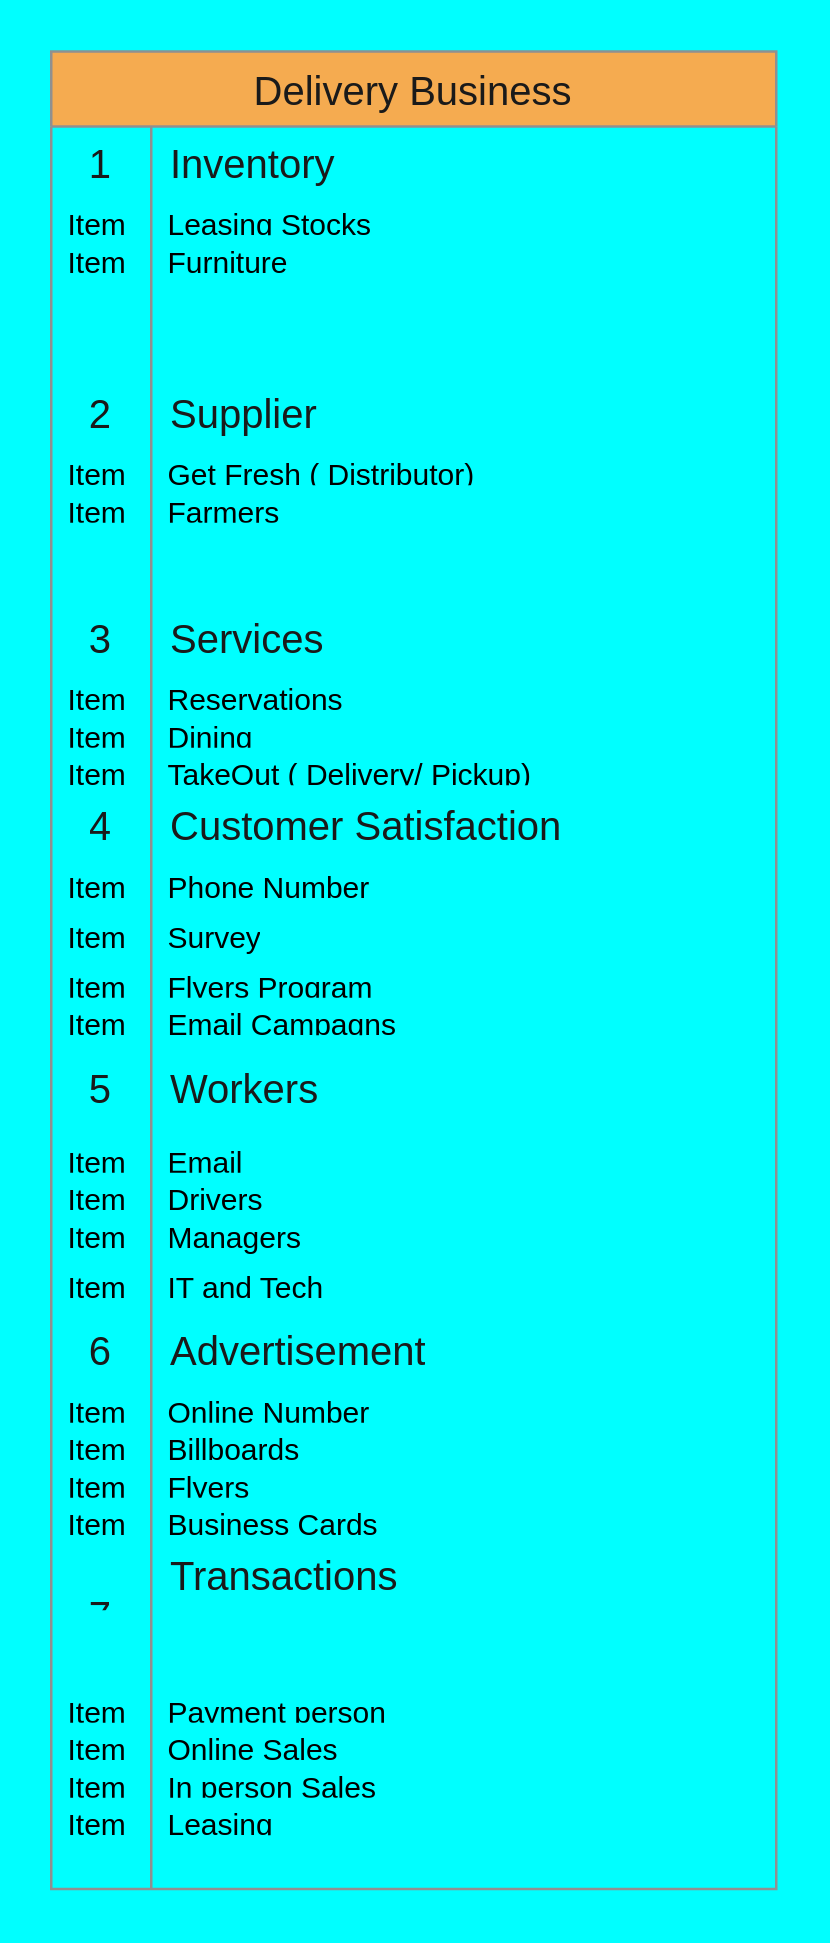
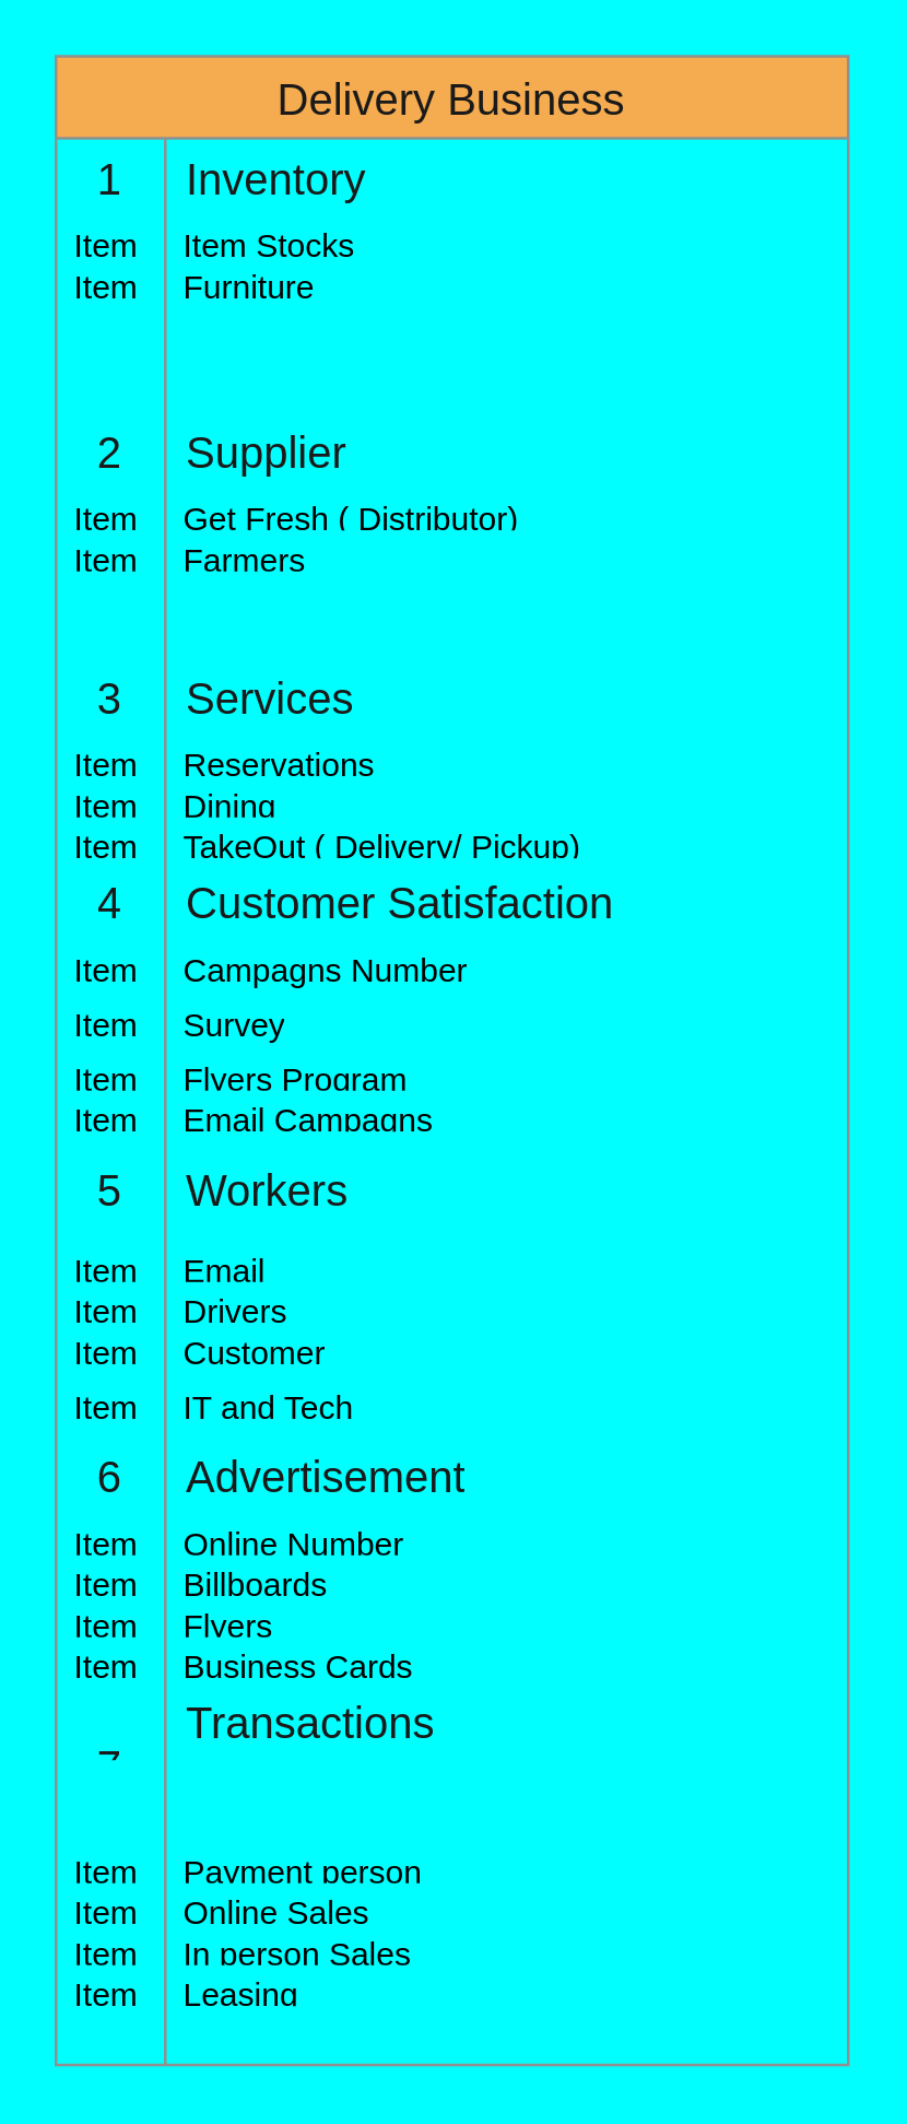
- <mxCell id="8" value="Leasing Stocks" style="shape=partialRectangle;html=1;whiteSpace=wrap;connectable=0;strokeColor=inherit;overflow=hidden;fillColor=none;top=0;left=0;bottom=0;right=0;pointerEvents=1;fontSize=12;align=left;spacingLeft=5;" vertex="1" parent="6"><mxGeometry x="40" width="250" height="15" as="geometry"><mxRectangle width="250" height="15" as="alternateBounds" /></mxGeometry></mxCell>
+ <mxCell id="8" value="Item Stocks" style="shape=partialRectangle;html=1;whiteSpace=wrap;connectable=0;strokeColor=inherit;overflow=hidden;fillColor=none;top=0;left=0;bottom=0;right=0;pointerEvents=1;fontSize=12;align=left;spacingLeft=5;" vertex="1" parent="6"><mxGeometry x="40" width="250" height="15" as="geometry"><mxRectangle width="250" height="15" as="alternateBounds" /></mxGeometry></mxCell>
- <mxCell id="50" value="Phone Number" style="shape=partialRectangle;html=1;whiteSpace=wrap;connectable=0;strokeColor=inherit;overflow=hidden;fillColor=none;top=0;left=0;bottom=0;right=0;pointerEvents=1;fontSize=12;align=left;spacingLeft=5;" vertex="1" parent="48"><mxGeometry x="40" width="250" height="20" as="geometry"><mxRectangle width="250" height="20" as="alternateBounds" /></mxGeometry></mxCell>
+ <mxCell id="50" value="Campagns Number" style="shape=partialRectangle;html=1;whiteSpace=wrap;connectable=0;strokeColor=inherit;overflow=hidden;fillColor=none;top=0;left=0;bottom=0;right=0;pointerEvents=1;fontSize=12;align=left;spacingLeft=5;" vertex="1" parent="48"><mxGeometry x="40" width="250" height="20" as="geometry"><mxRectangle width="250" height="20" as="alternateBounds" /></mxGeometry></mxCell>
- <mxCell id="71" value="Managers" style="shape=partialRectangle;html=1;whiteSpace=wrap;connectable=0;strokeColor=inherit;overflow=hidden;fillColor=none;top=0;left=0;bottom=0;right=0;pointerEvents=1;fontSize=12;align=left;spacingLeft=5;" vertex="1" parent="69"><mxGeometry x="40" width="250" height="20" as="geometry"><mxRectangle width="250" height="20" as="alternateBounds" /></mxGeometry></mxCell>
+ <mxCell id="71" value="Customer" style="shape=partialRectangle;html=1;whiteSpace=wrap;connectable=0;strokeColor=inherit;overflow=hidden;fillColor=none;top=0;left=0;bottom=0;right=0;pointerEvents=1;fontSize=12;align=left;spacingLeft=5;" vertex="1" parent="69"><mxGeometry x="40" width="250" height="20" as="geometry"><mxRectangle width="250" height="20" as="alternateBounds" /></mxGeometry></mxCell>
